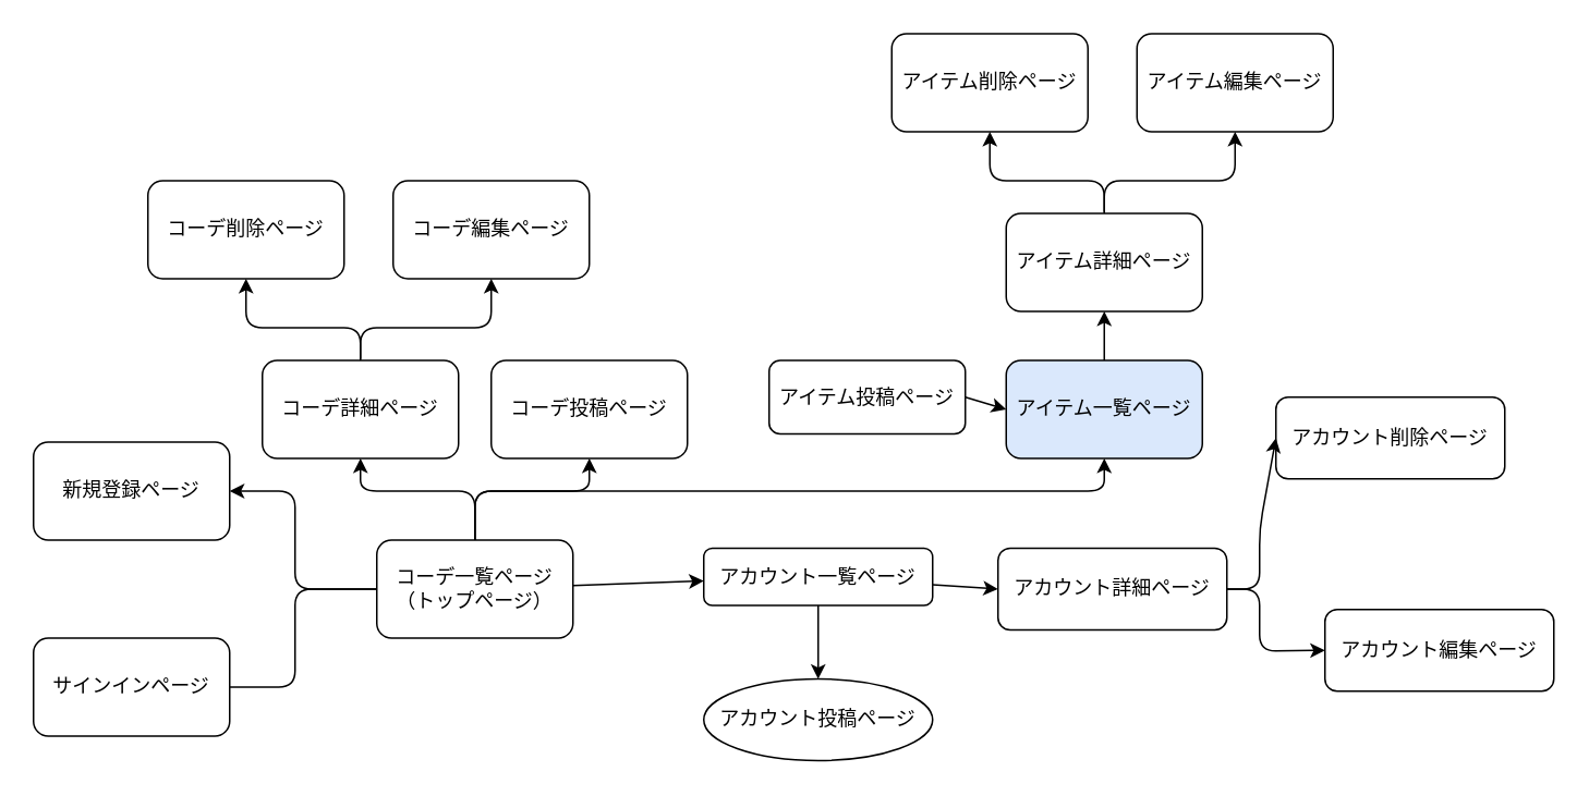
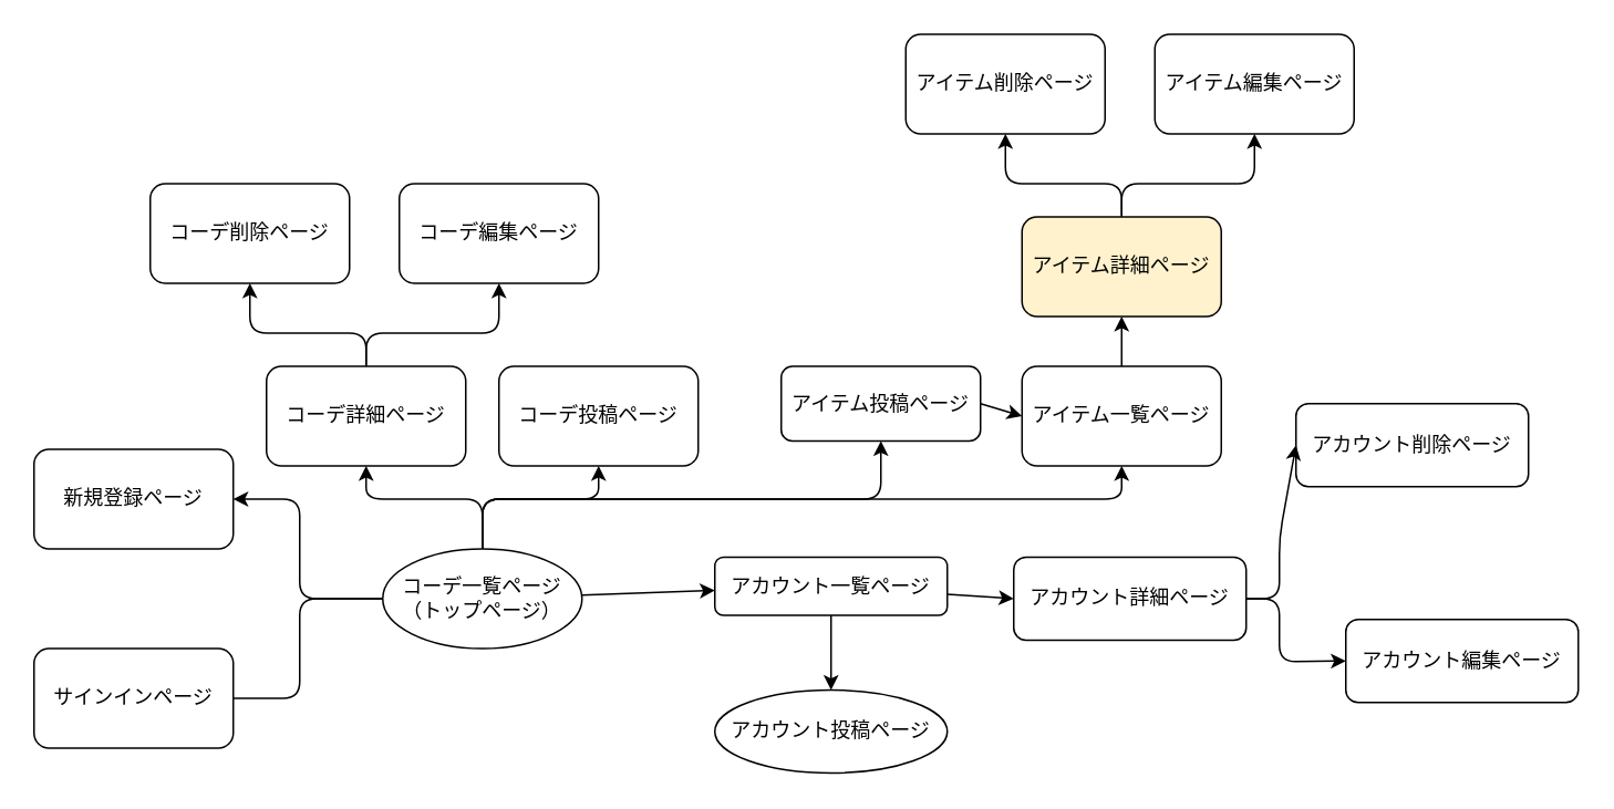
- <mxCell id="18" value="アイテム詳細ページ" style="rounded=1;whiteSpace=wrap;html=1;" vertex="1" parent="1"><mxGeometry x="615" y="130" width="120" height="60" as="geometry" /></mxCell>
+ <mxCell id="18" value="アイテム詳細ページ" style="rounded=1;whiteSpace=wrap;html=1;fillColor=#fff2cc;" vertex="1" parent="1"><mxGeometry x="615" y="130" width="120" height="60" as="geometry" /></mxCell>
- <mxCell id="35" value="アイテム一覧ページ" style="rounded=1;whiteSpace=wrap;html=1;fillColor=#dae8fc;" vertex="1" parent="1"><mxGeometry x="615" y="220" width="120" height="60" as="geometry" /></mxCell>
+ <mxCell id="35" value="アイテム一覧ページ" style="rounded=1;whiteSpace=wrap;html=1;" vertex="1" parent="1"><mxGeometry x="615" y="220" width="120" height="60" as="geometry" /></mxCell>
+ <mxCell id="19" style="edgeStyle=none;html=1;exitX=0.5;exitY=0;exitDx=0;exitDy=0;" edge="1" parent="1" source="8" target="21"><mxGeometry relative="1" as="geometry"><Array as="points"><mxPoint x="290" y="300" /><mxPoint x="530" y="300" /></Array></mxGeometry></mxCell>
- <mxCell id="8" value="コーデ一覧ページ&lt;br&gt;（トップページ）" style="rounded=1;whiteSpace=wrap;html=1;" vertex="1" parent="1"><mxGeometry x="230" y="330" width="120" height="60" as="geometry" /></mxCell>
+ <mxCell id="8" value="コーデ一覧ページ&lt;br&gt;（トップページ）" style="ellipse;whiteSpace=wrap;html=1;" vertex="1" parent="1"><mxGeometry x="230" y="330" width="120" height="60" as="geometry" /></mxCell>
